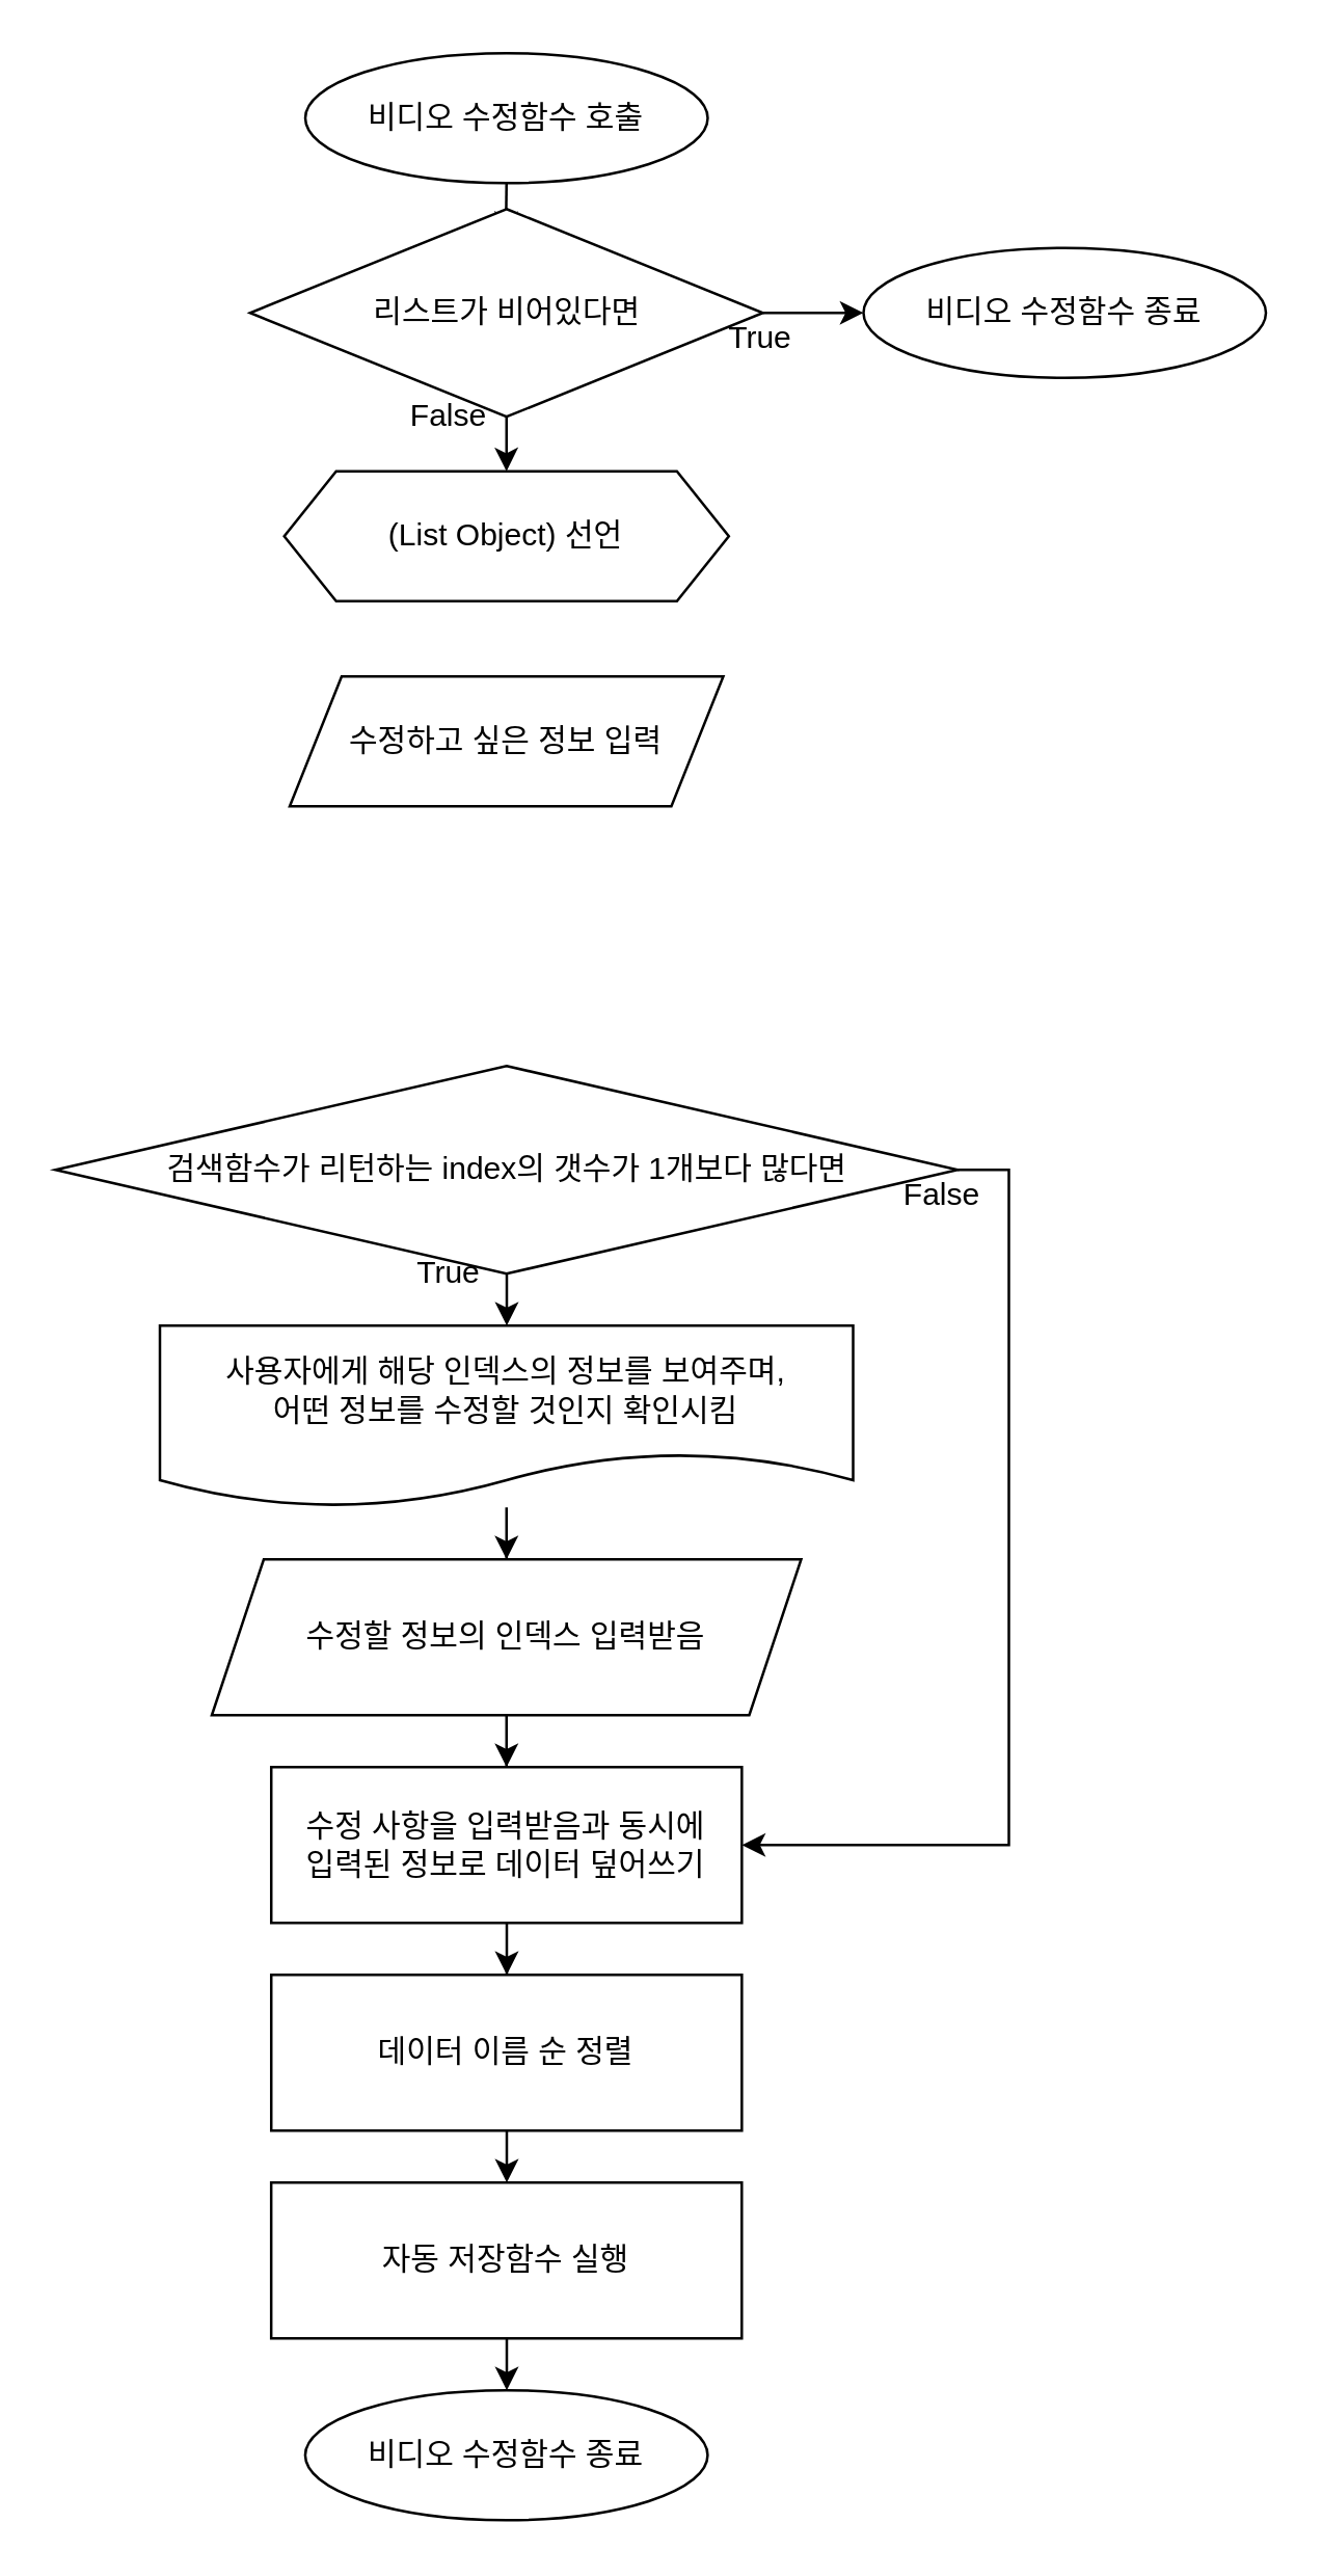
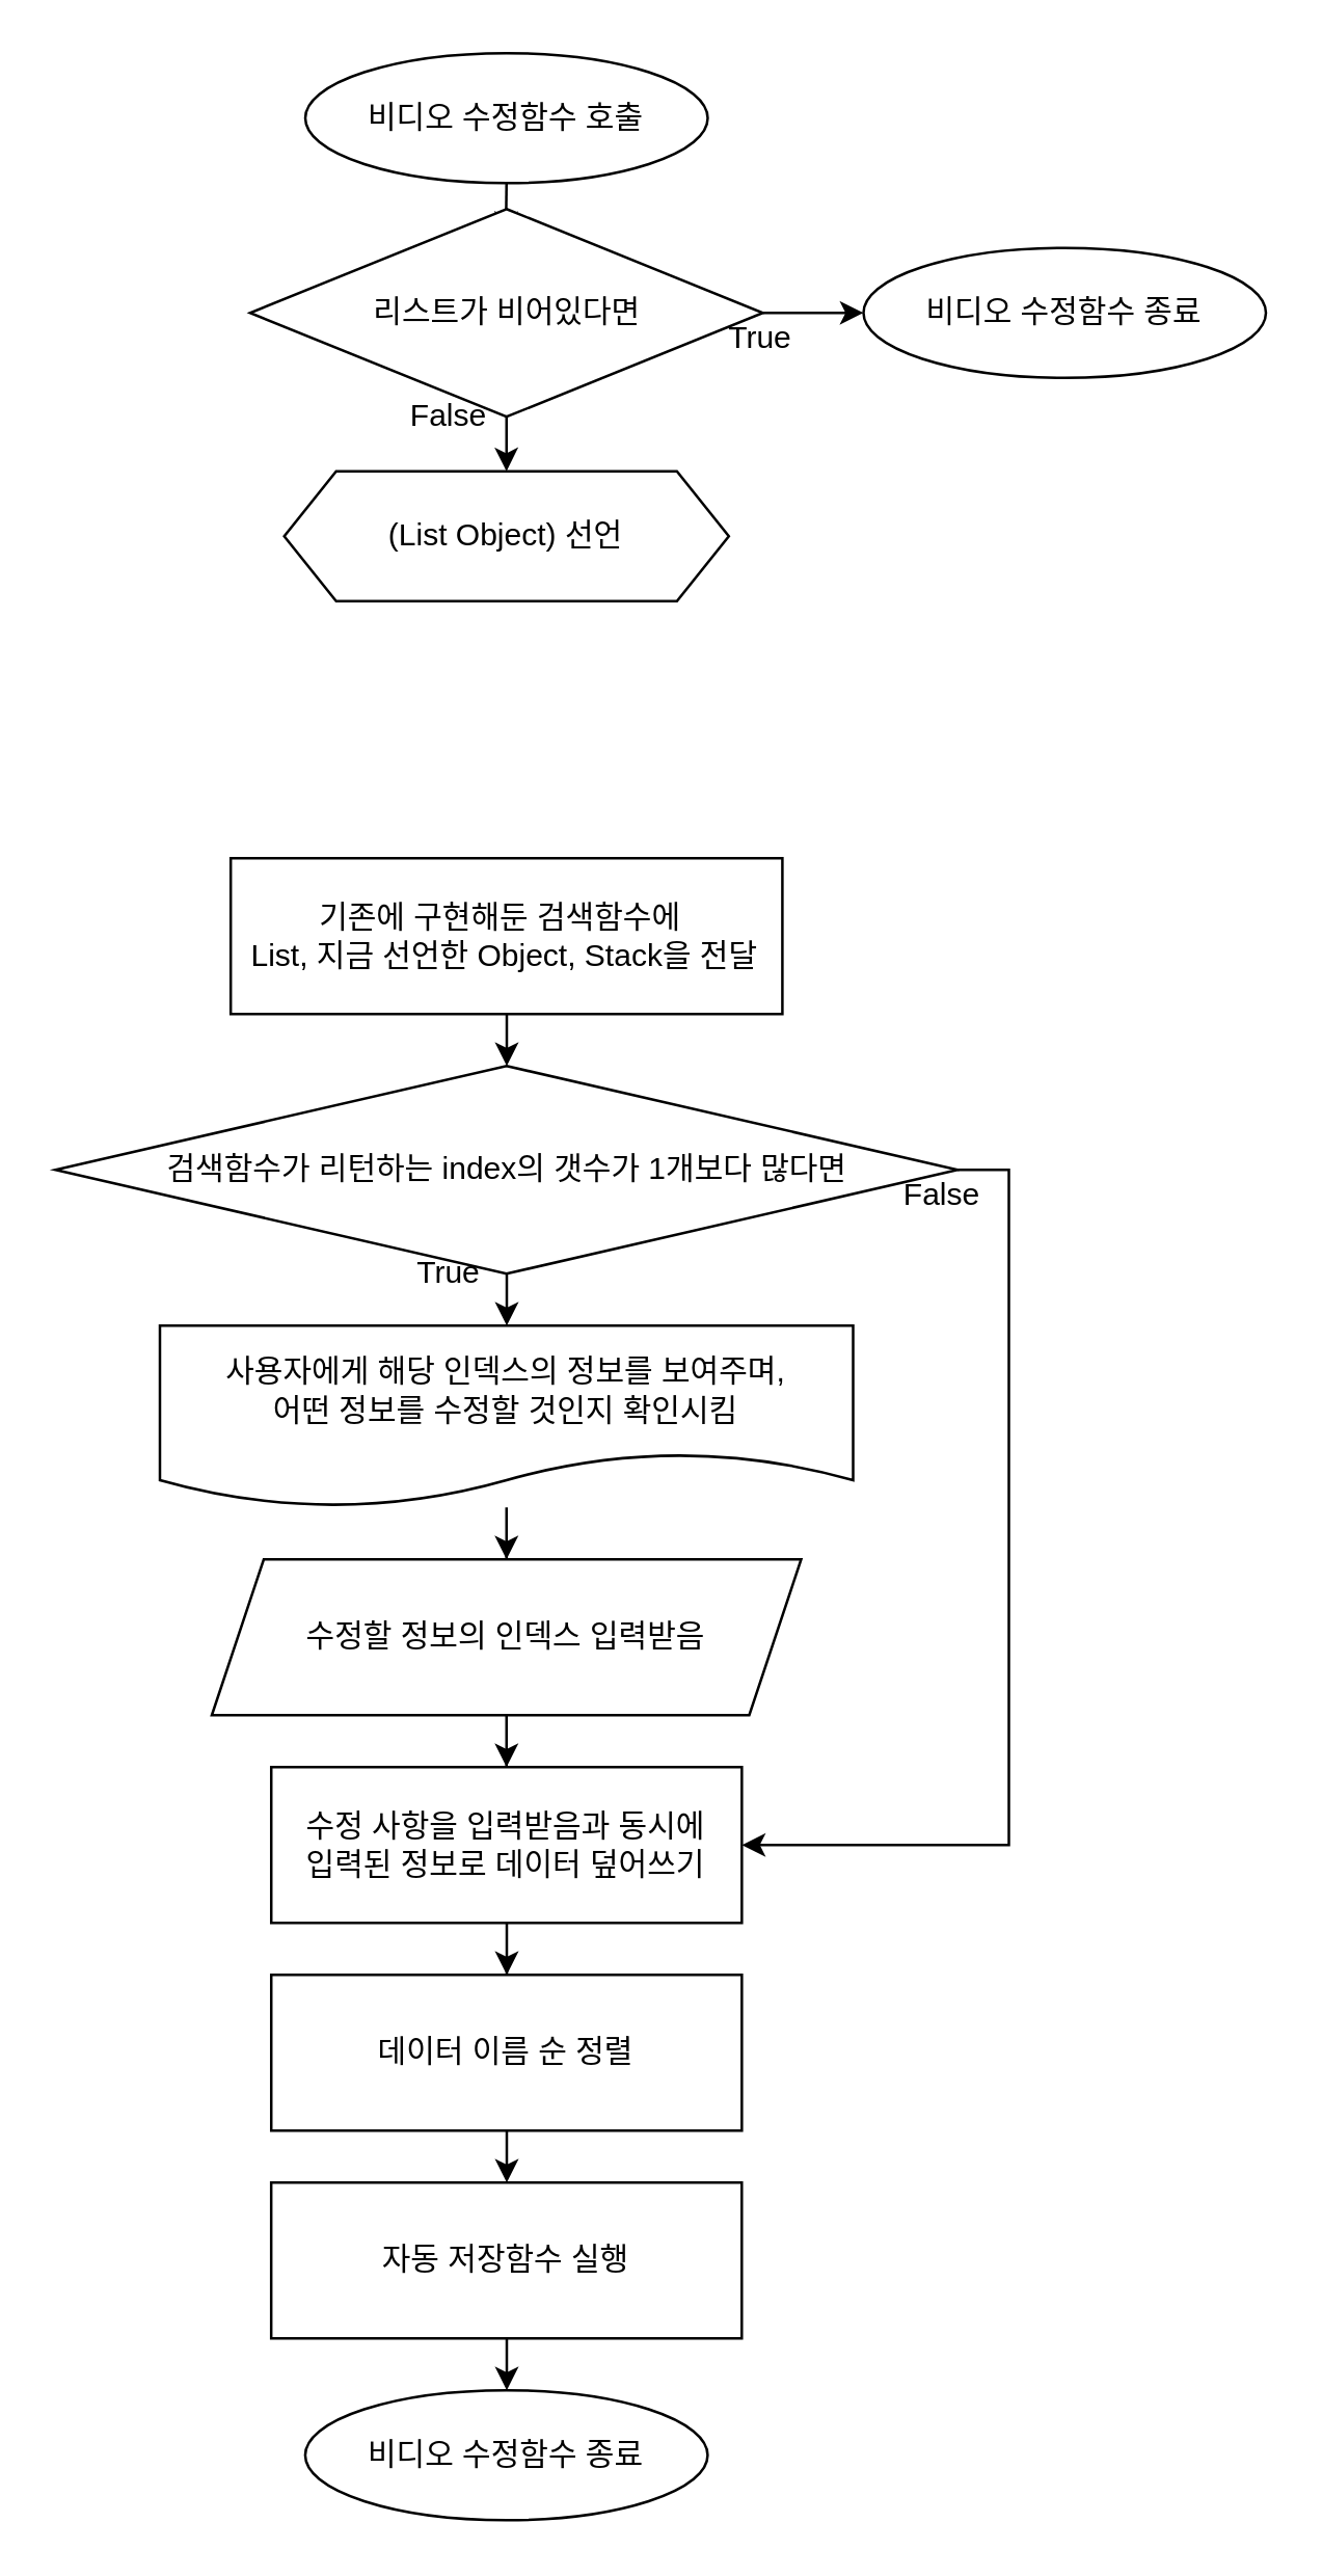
- <mxCell id="5" value="수정하고 싶은 정보 입력" style="shape=parallelogram;perimeter=parallelogramPerimeter;whiteSpace=wrap;html=1;fixedSize=1;" parent="1" vertex="1"><mxGeometry x="110.99" y="260" width="167" height="50" as="geometry" /></mxCell>
+ <mxCell id="13" value="기존에 구현해둔 검색함수에&amp;nbsp;&lt;br&gt;List, 지금 선언한 Object, Stack을 전달" style="rounded=0;whiteSpace=wrap;html=1;" parent="1" vertex="1"><mxGeometry x="88.27" y="330" width="212.49" height="60" as="geometry" /></mxCell>
+ <mxCell id="12" style="edgeStyle=orthogonalEdgeStyle;rounded=0;orthogonalLoop=1;jettySize=auto;html=1;entryX=0.5;entryY=0;entryDx=0;entryDy=0;" parent="1" source="13" target="16" edge="1"><mxGeometry relative="1" as="geometry" /></mxCell>
